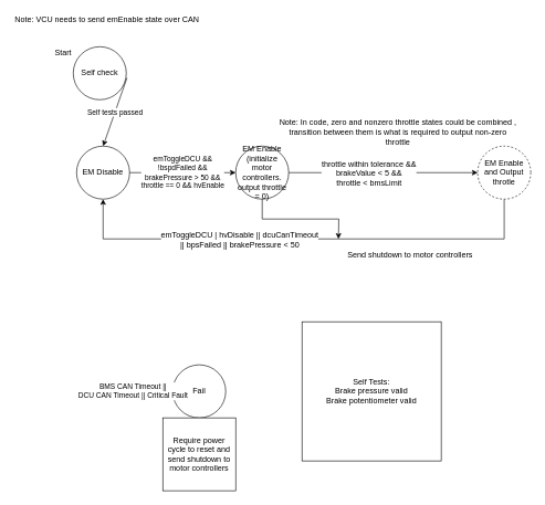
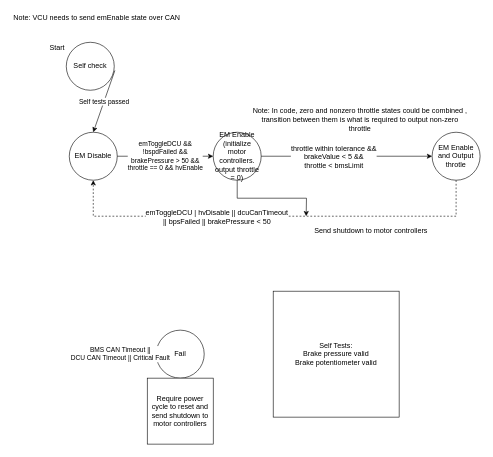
- <mxCell id="7" value="EM Enable and Output throtle" style="ellipse;whiteSpace=wrap;html=1;aspect=fixed;dashed=1;" parent="1" vertex="1"><mxGeometry x="720" y="220" width="80" height="80" as="geometry" /></mxCell>
+ <mxCell id="7" value="EM Enable and Output throtle" style="ellipse;whiteSpace=wrap;html=1;aspect=fixed;" parent="1" vertex="1"><mxGeometry x="720" y="220" width="80" height="80" as="geometry" /></mxCell>
- <mxCell id="5" style="edgeStyle=orthogonalEdgeStyle;rounded=0;html=1;jettySize=auto;orthogonalLoop=1;entryX=0.5;entryY=1;exitX=0.5;exitY=1;" parent="1" source="7" target="2" edge="1"><mxGeometry relative="1" as="geometry"><mxPoint x="155" y="370" as="targetPoint" /><Array as="points"><mxPoint x="760" y="360" /><mxPoint x="155" y="360" /></Array><mxPoint x="395" y="350" as="sourcePoint" /></mxGeometry></mxCell>
+ <mxCell id="5" style="edgeStyle=orthogonalEdgeStyle;rounded=0;html=1;jettySize=auto;orthogonalLoop=1;entryX=0.5;entryY=1;exitX=0.5;exitY=1;dashed=1;" parent="1" source="7" target="2" edge="1"><mxGeometry relative="1" as="geometry"><mxPoint x="155" y="370" as="targetPoint" /><Array as="points"><mxPoint x="760" y="360" /><mxPoint x="155" y="360" /></Array><mxPoint x="395" y="350" as="sourcePoint" /></mxGeometry></mxCell>
